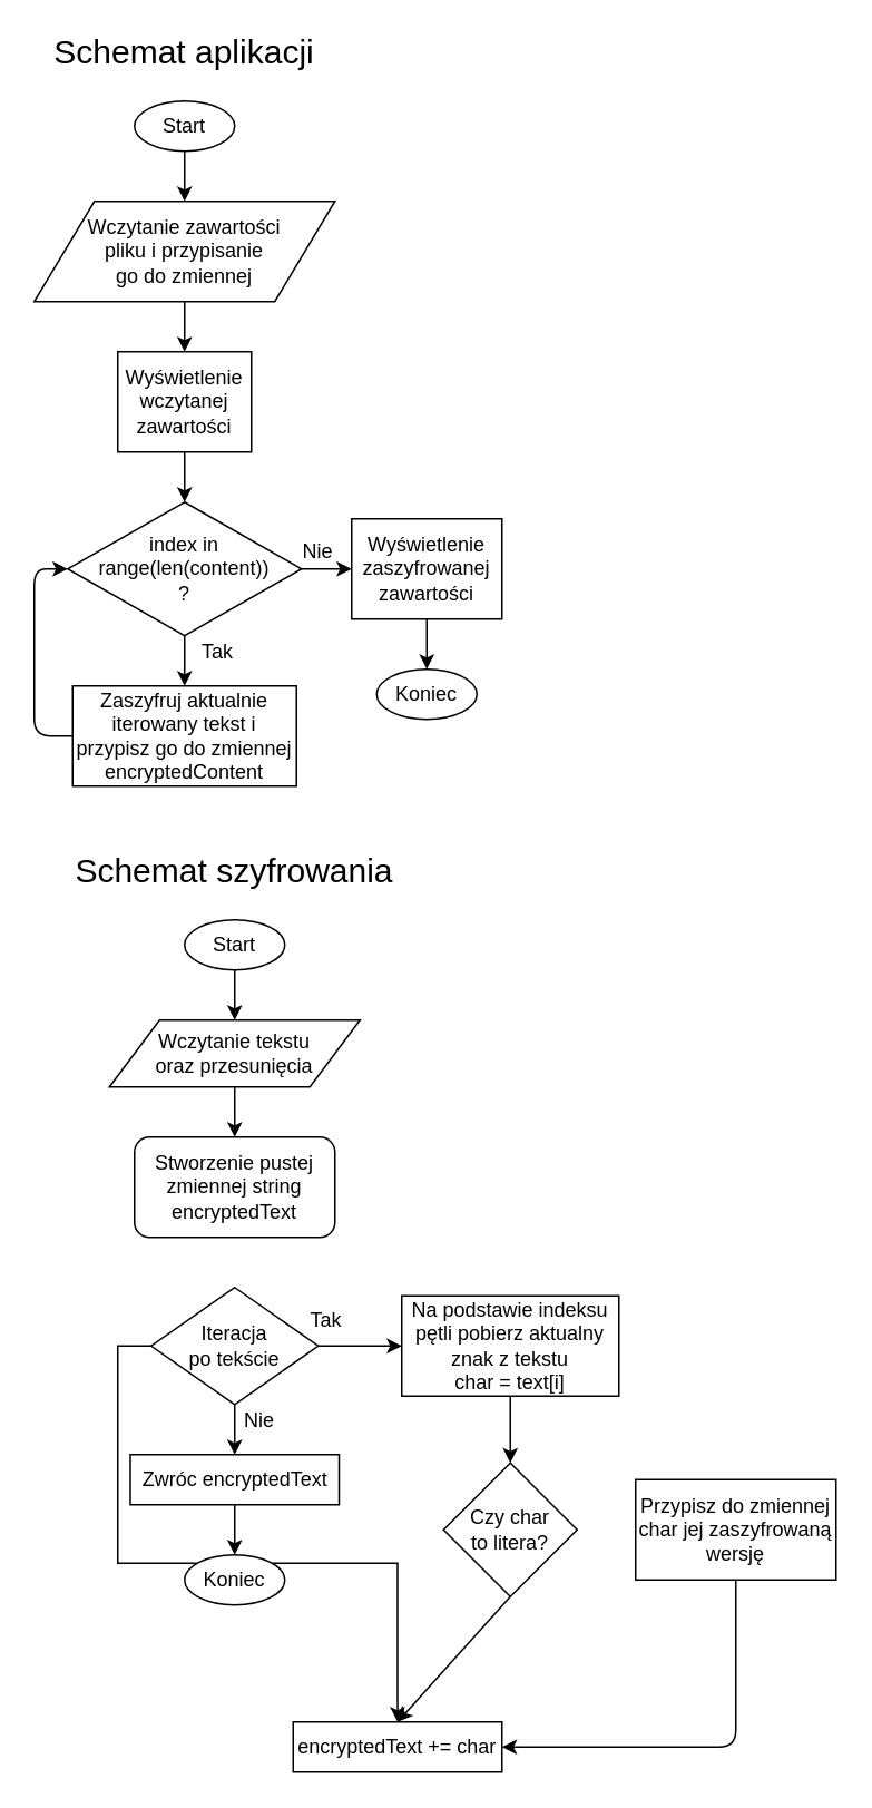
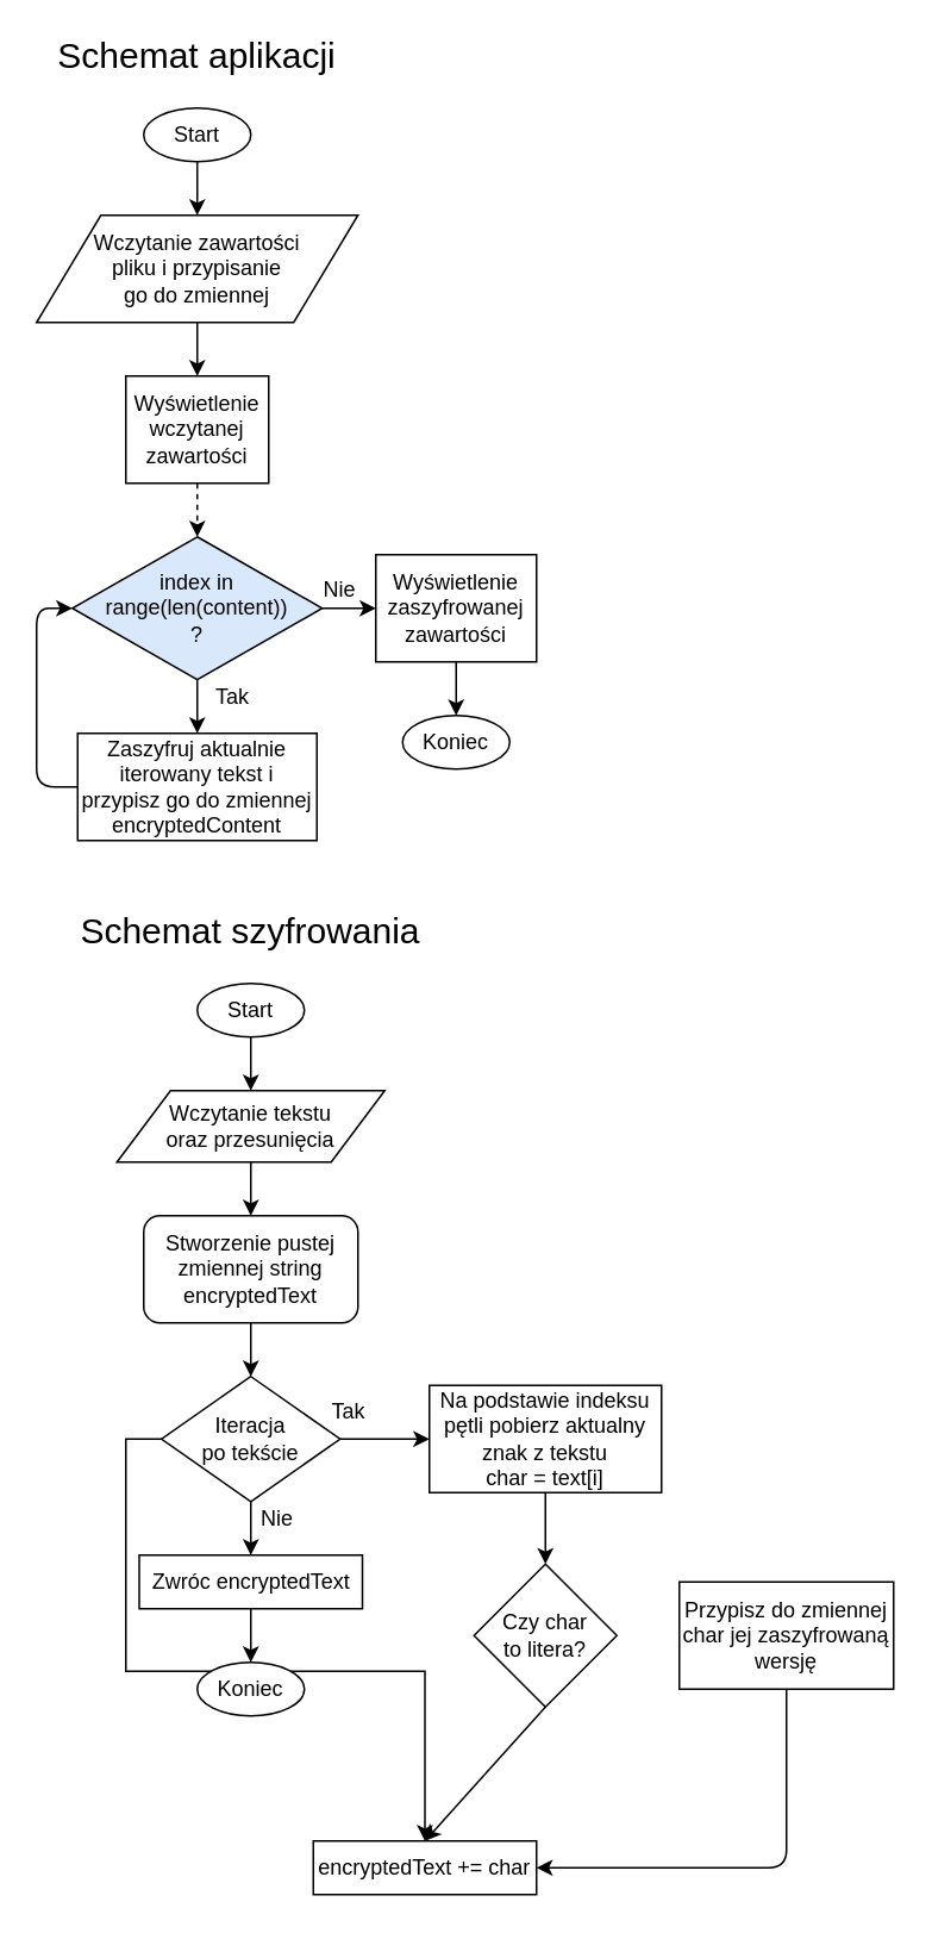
- <mxCell id="11" value="" style="endArrow=classic;html=1;exitX=0.5;exitY=1;exitDx=0;exitDy=0;entryX=0.5;entryY=0;entryDx=0;entryDy=0;" edge="1" parent="1" source="4" target="5"><mxGeometry width="50" height="50" relative="1" as="geometry"><mxPoint x="240" y="260" as="sourcePoint" /><mxPoint x="290" y="210" as="targetPoint" /></mxGeometry></mxCell>
+ <mxCell id="11" value="" style="endArrow=classic;html=1;exitX=0.5;exitY=1;exitDx=0;exitDy=0;entryX=0.5;entryY=0;entryDx=0;entryDy=0;dashed=1;" edge="1" parent="1" source="4" target="5"><mxGeometry width="50" height="50" relative="1" as="geometry"><mxPoint x="240" y="260" as="sourcePoint" /><mxPoint x="290" y="210" as="targetPoint" /></mxGeometry></mxCell>
- <mxCell id="5" value="index in range(len(content))&lt;br&gt;?" style="rhombus;whiteSpace=wrap;html=1;" vertex="1" parent="1"><mxGeometry x="40" y="300" width="140" height="80" as="geometry" /></mxCell>
+ <mxCell id="5" value="index in range(len(content))&lt;br&gt;?" style="rhombus;whiteSpace=wrap;html=1;fillColor=#dae8fc;" vertex="1" parent="1"><mxGeometry x="40" y="300" width="140" height="80" as="geometry" /></mxCell>
+ <mxCell id="29" value="" style="endArrow=classic;html=1;exitX=0.5;exitY=1;exitDx=0;exitDy=0;entryX=0.5;entryY=0;entryDx=0;entryDy=0;" edge="1" parent="1" source="20" target="22"><mxGeometry width="50" height="50" relative="1" as="geometry"><mxPoint x="260" y="660" as="sourcePoint" /><mxPoint x="310" y="610" as="targetPoint" /></mxGeometry></mxCell>
